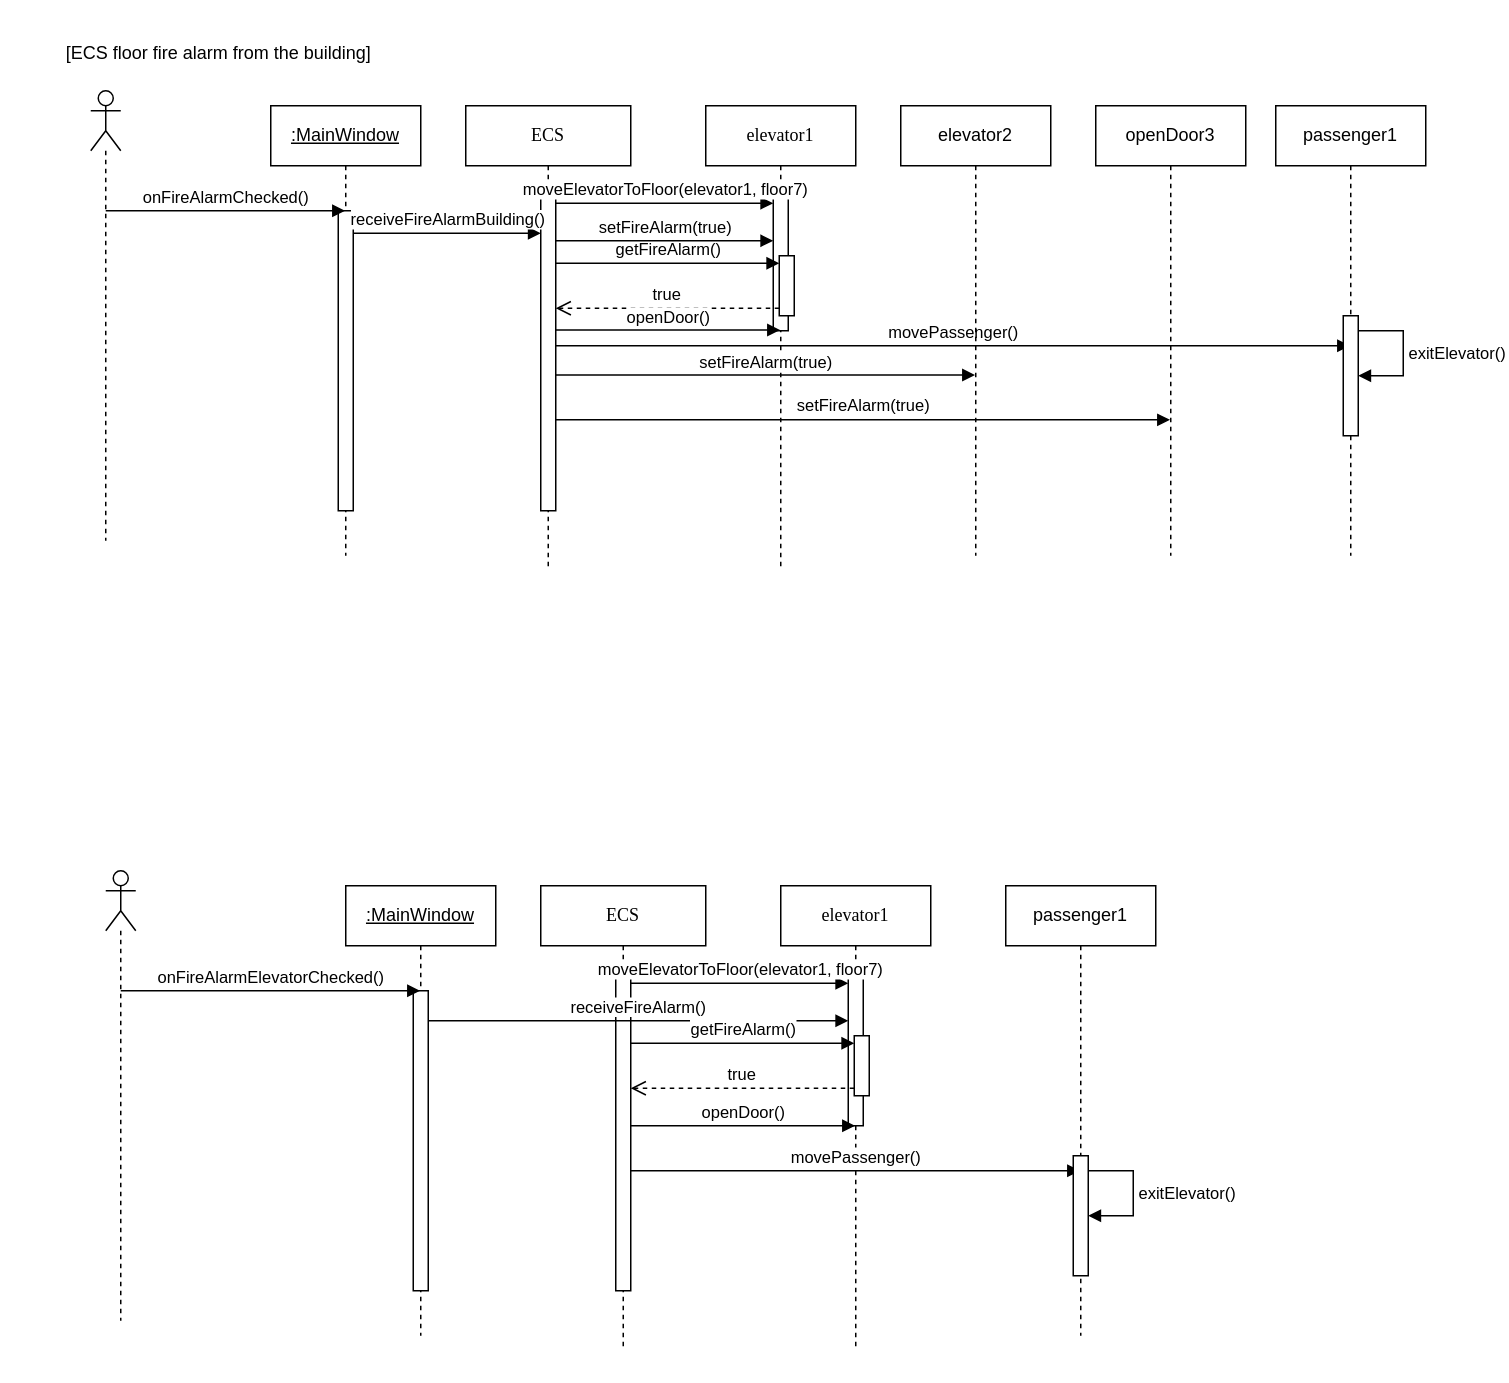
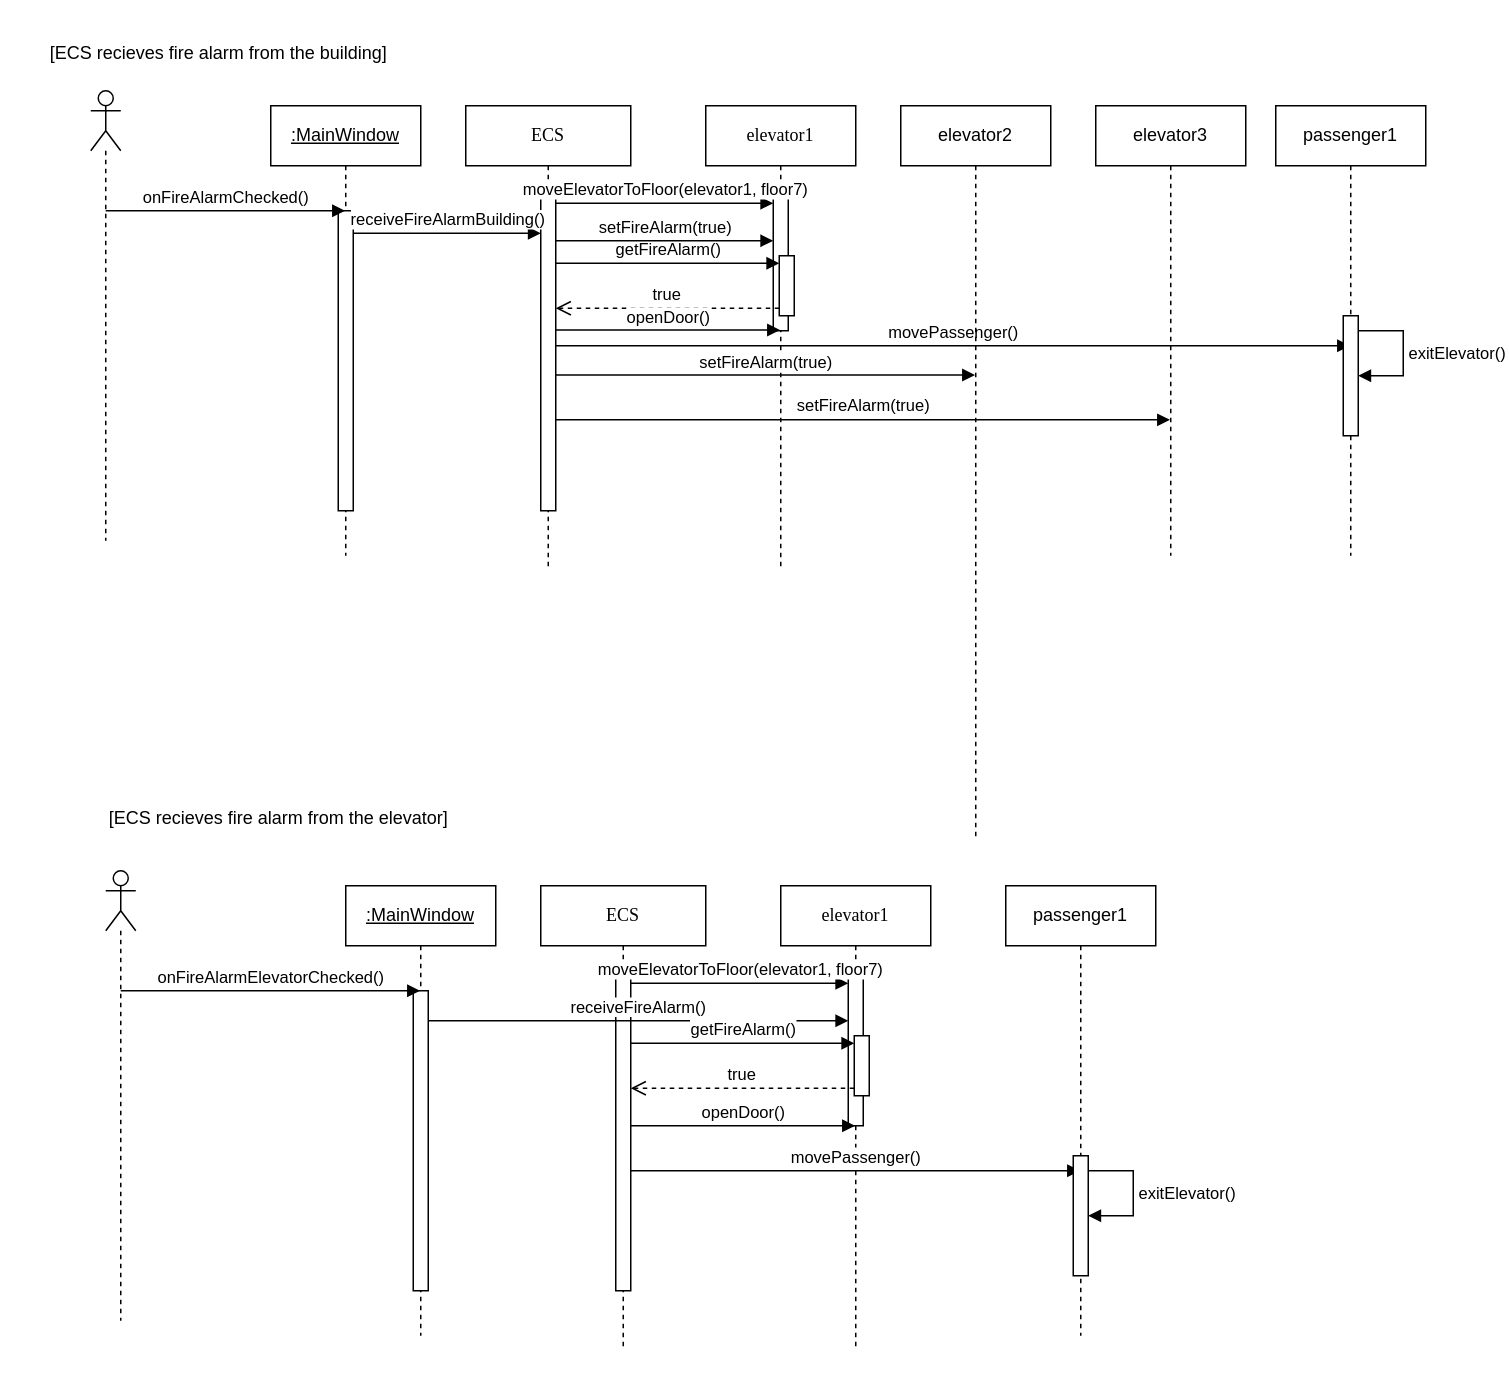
- <mxCell id="15" value="[ECS floor fire alarm from the building]" style="text;html=1;align=center;verticalAlign=middle;resizable=0;points=[];autosize=1;strokeColor=none;fillColor=none;" parent="1" vertex="1"><mxGeometry x="20" y="20" width="250" height="30" as="geometry" /></mxCell>
+ <mxCell id="15" value="[ECS recieves fire alarm from the building]" style="text;html=1;align=center;verticalAlign=middle;resizable=0;points=[];autosize=1;strokeColor=none;fillColor=none;" parent="1" vertex="1"><mxGeometry x="20" y="20" width="250" height="30" as="geometry" /></mxCell>
- <mxCell id="20" value="openDoor3" style="shape=umlLifeline;perimeter=lifelinePerimeter;whiteSpace=wrap;html=1;container=1;dropTarget=0;collapsible=0;recursiveResize=0;outlineConnect=0;portConstraint=eastwest;newEdgeStyle={&quot;curved&quot;:0,&quot;rounded&quot;:0};" parent="1" vertex="1"><mxGeometry x="730" y="70" width="100" height="300" as="geometry" /></mxCell>
+ <mxCell id="20" value="elevator3" style="shape=umlLifeline;perimeter=lifelinePerimeter;whiteSpace=wrap;html=1;container=1;dropTarget=0;collapsible=0;recursiveResize=0;outlineConnect=0;portConstraint=eastwest;newEdgeStyle={&quot;curved&quot;:0,&quot;rounded&quot;:0};" parent="1" vertex="1"><mxGeometry x="730" y="70" width="100" height="300" as="geometry" /></mxCell>
- <mxCell id="19" value="elevator2" style="shape=umlLifeline;perimeter=lifelinePerimeter;whiteSpace=wrap;html=1;container=1;dropTarget=0;collapsible=0;recursiveResize=0;outlineConnect=0;portConstraint=eastwest;newEdgeStyle={&quot;curved&quot;:0,&quot;rounded&quot;:0};" parent="1" vertex="1"><mxGeometry x="600" y="70" width="100" height="300" as="geometry" /></mxCell>
+ <mxCell id="19" value="elevator2" style="shape=umlLifeline;perimeter=lifelinePerimeter;whiteSpace=wrap;html=1;container=1;dropTarget=0;collapsible=0;recursiveResize=0;outlineConnect=0;portConstraint=eastwest;newEdgeStyle={&quot;curved&quot;:0,&quot;rounded&quot;:0};" parent="1" vertex="1"><mxGeometry x="600" y="70" width="100" height="490" as="geometry" /></mxCell>
+ <mxCell id="16" value="[ECS recieves fire alarm from the elevator]" style="text;html=1;align=center;verticalAlign=middle;resizable=0;points=[];autosize=1;strokeColor=none;fillColor=none;" parent="1" vertex="1"><mxGeometry x="60" y="530" width="250" height="30" as="geometry" /></mxCell>
